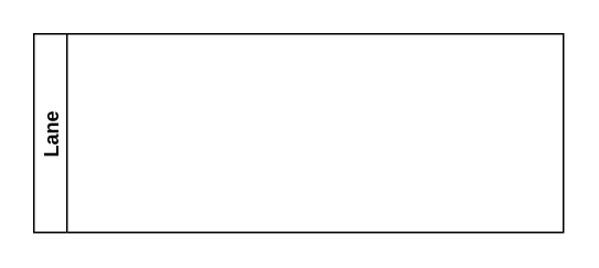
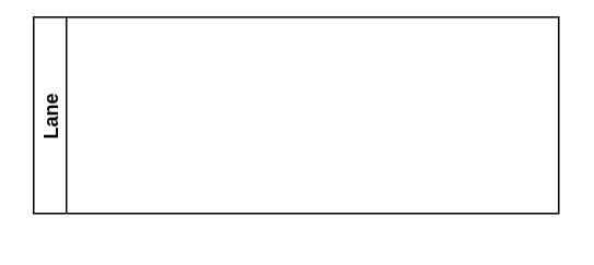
- <mxCell id="2" value="Lane" style="swimlane;startSize=20;horizontal=0;" vertex="1" parent="1"><mxGeometry x="20" y="20" width="320" height="120" as="geometry" /></mxCell>
+ <mxCell id="2" value="Lane" style="swimlane;startSize=20;horizontal=0;" vertex="1" parent="1"><mxGeometry x="20" y="10" width="320" height="120" as="geometry" /></mxCell>
